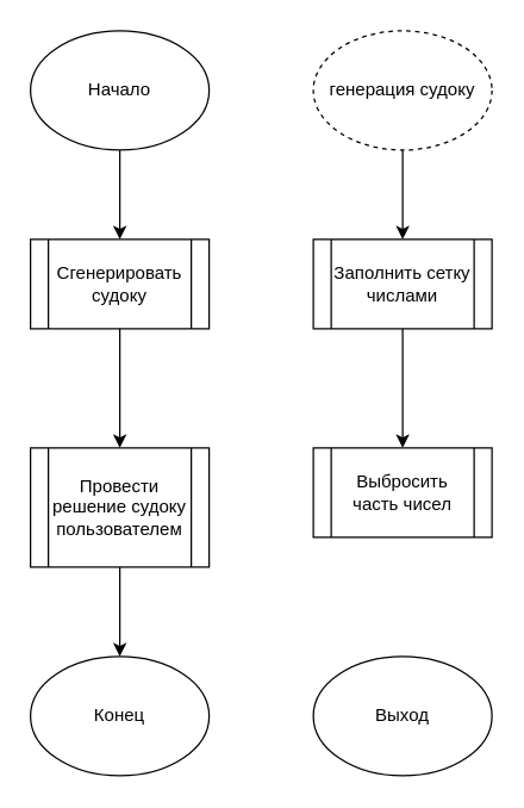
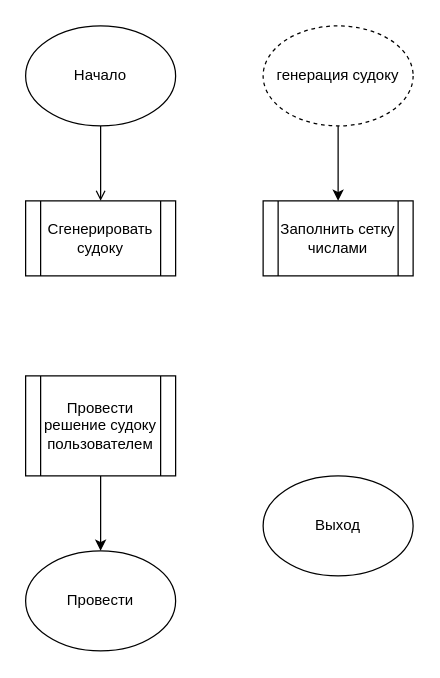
- <mxCell id="2" style="edgeStyle=orthogonalEdgeStyle;rounded=0;orthogonalLoop=1;jettySize=auto;html=1;exitX=0.5;exitY=1;exitDx=0;exitDy=0;entryX=0.5;entryY=0;entryDx=0;entryDy=0;" edge="1" parent="1" source="3" target="6"><mxGeometry relative="1" as="geometry" /></mxCell>
+ <mxCell id="2" style="edgeStyle=orthogonalEdgeStyle;rounded=0;orthogonalLoop=1;jettySize=auto;html=1;exitX=0.5;exitY=1;exitDx=0;exitDy=0;entryX=0.5;entryY=0;entryDx=0;entryDy=0;endArrow=open;" edge="1" parent="1" source="3" target="6"><mxGeometry relative="1" as="geometry" /></mxCell>
- <mxCell id="5" style="edgeStyle=orthogonalEdgeStyle;rounded=0;orthogonalLoop=1;jettySize=auto;html=1;exitX=0.5;exitY=1;exitDx=0;exitDy=0;entryX=0.5;entryY=0;entryDx=0;entryDy=0;" edge="1" parent="1" source="6" target="8"><mxGeometry relative="1" as="geometry" /></mxCell>
- <mxCell id="12" style="edgeStyle=orthogonalEdgeStyle;rounded=0;orthogonalLoop=1;jettySize=auto;html=1;exitX=0.5;exitY=1;exitDx=0;exitDy=0;entryX=0.5;entryY=0;entryDx=0;entryDy=0;" edge="1" parent="1" source="13" target="14"><mxGeometry relative="1" as="geometry" /></mxCell>
- <mxCell id="14" value="Выбросить часть чисел" style="shape=process;whiteSpace=wrap;html=1;backgroundOutline=1;" vertex="1" parent="1"><mxGeometry x="210" y="300" width="120" height="60" as="geometry" /></mxCell>
- <mxCell id="4" value="Конец" style="ellipse;whiteSpace=wrap;html=1;" vertex="1" parent="1"><mxGeometry x="20" y="440" width="120" height="80" as="geometry" /></mxCell>
+ <mxCell id="4" value="Провести" style="ellipse;whiteSpace=wrap;html=1;" vertex="1" parent="1"><mxGeometry x="20" y="440" width="120" height="80" as="geometry" /></mxCell>
- <mxCell id="11" value="Выход" style="ellipse;whiteSpace=wrap;html=1;" vertex="1" parent="1"><mxGeometry x="210" y="440" width="120" height="80" as="geometry" /></mxCell>
+ <mxCell id="11" value="Выход" style="ellipse;whiteSpace=wrap;html=1;" vertex="1" parent="1"><mxGeometry x="210" y="380" width="120" height="80" as="geometry" /></mxCell>
